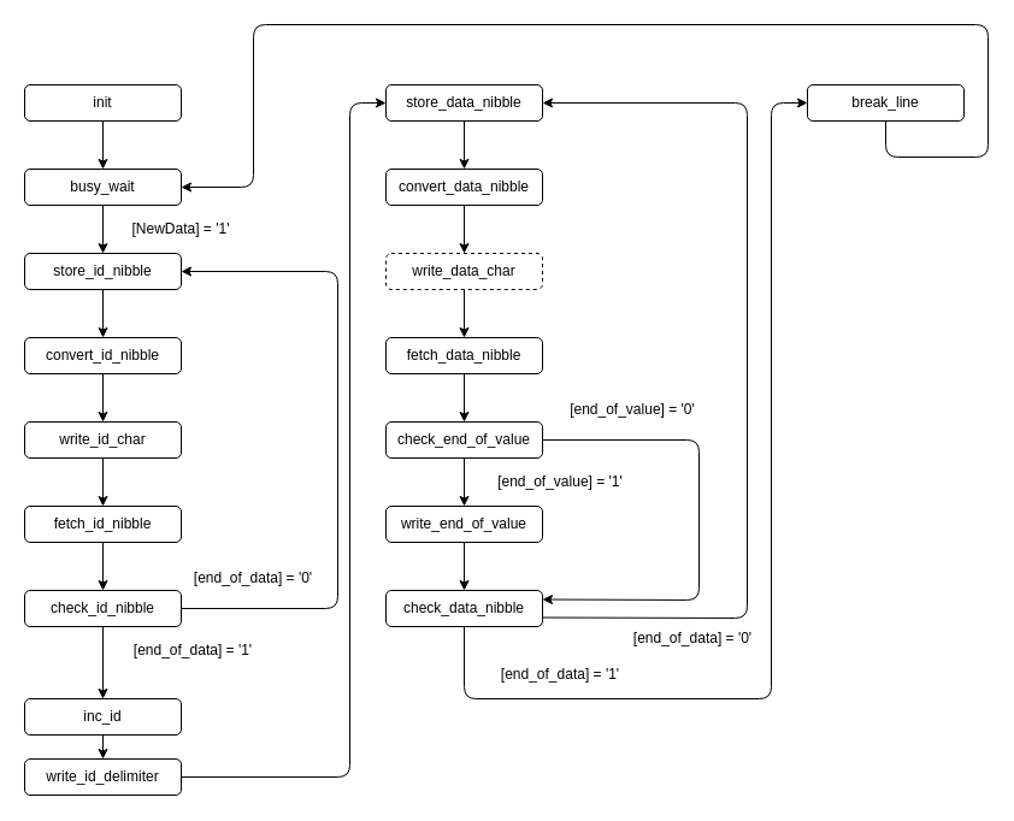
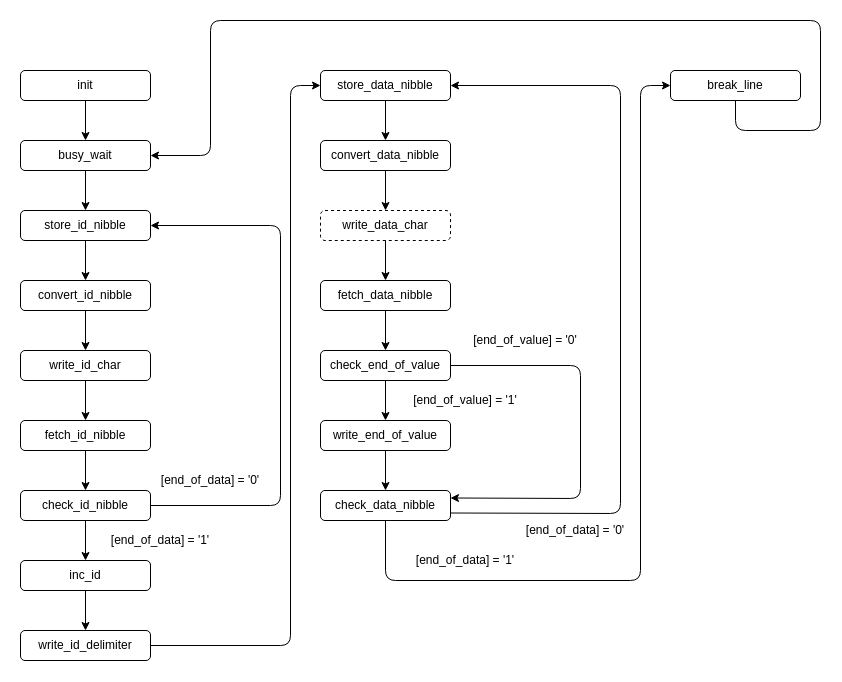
- <mxCell id="22" value="[NewData] = '1'" style="text;html=1;strokeColor=none;fillColor=none;align=center;verticalAlign=middle;whiteSpace=wrap;rounded=0;" vertex="1" parent="1"><mxGeometry x="100" y="180" width="100" height="20" as="geometry" /></mxCell>
- <mxCell id="9" value="inc_id" style="rounded=1;whiteSpace=wrap;html=1;" vertex="1" parent="1"><mxGeometry x="20" y="580" width="130" height="30" as="geometry" /></mxCell>
+ <mxCell id="9" value="inc_id" style="rounded=1;whiteSpace=wrap;html=1;" vertex="1" parent="1"><mxGeometry y="560" width="130" height="30" as="geometry" x="20" /></mxCell>
